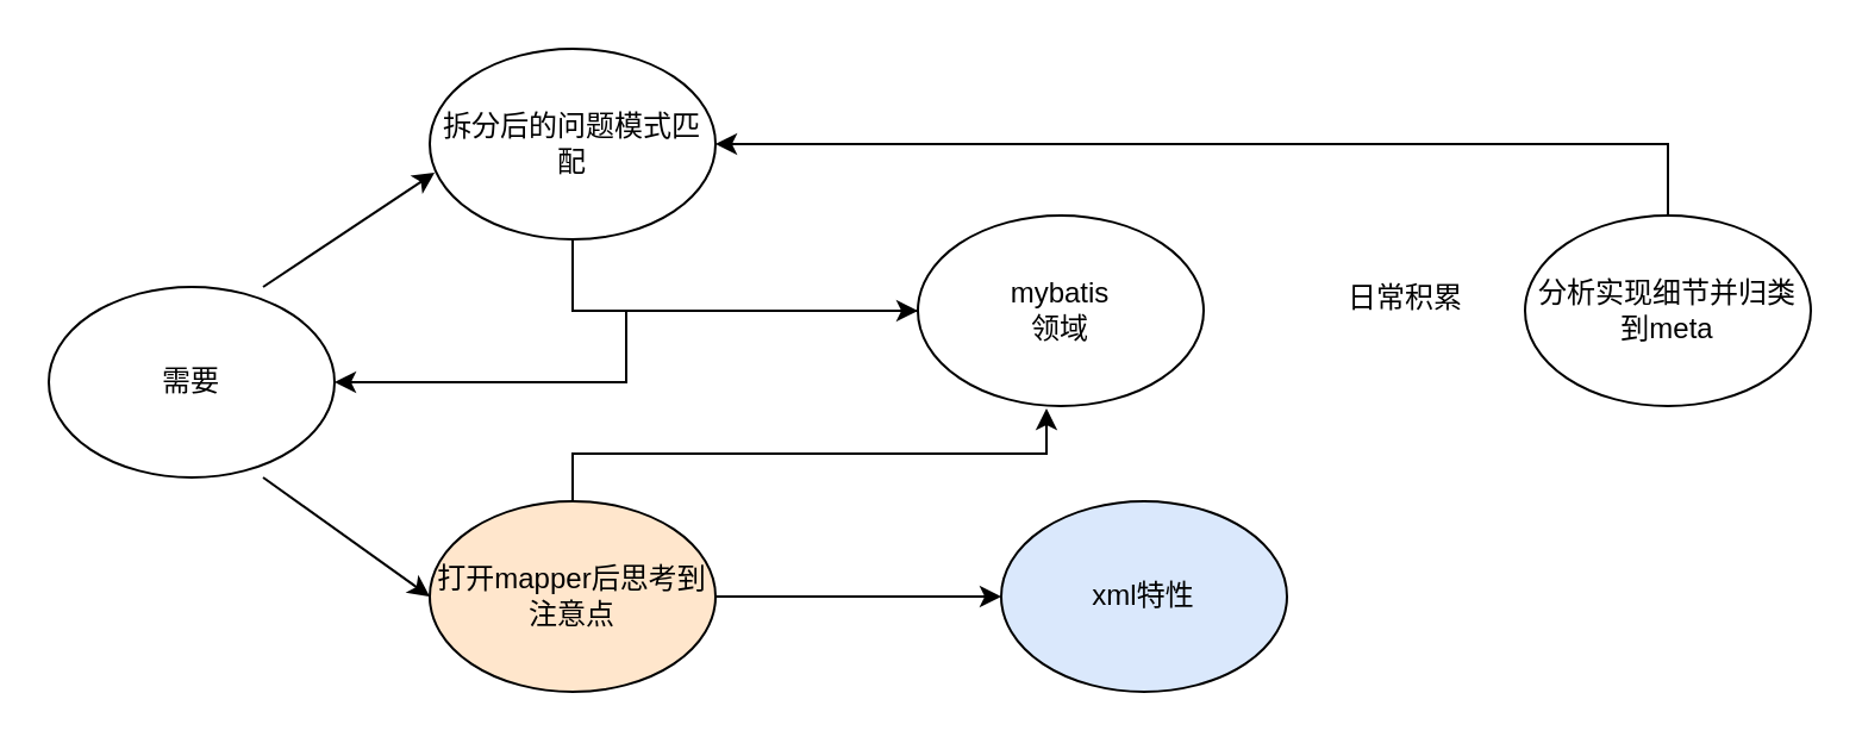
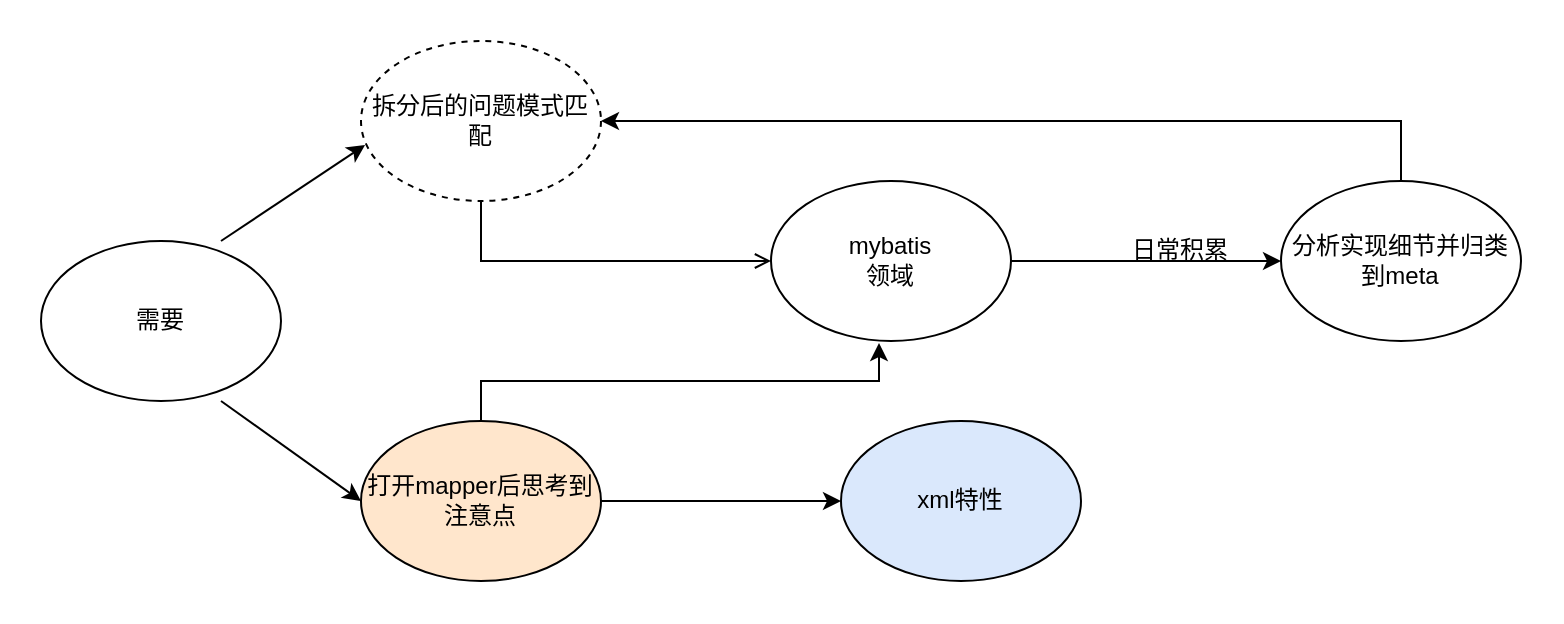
- <mxCell id="5" value="拆分后的问题模式匹配" style="ellipse;whiteSpace=wrap;html=1;" vertex="1" parent="1"><mxGeometry x="180" y="20" width="120" height="80" as="geometry" /></mxCell>
+ <mxCell id="5" value="拆分后的问题模式匹配" style="ellipse;whiteSpace=wrap;html=1;dashed=1;" vertex="1" parent="1"><mxGeometry x="180" y="20" width="120" height="80" as="geometry" /></mxCell>
- <mxCell id="4" style="edgeStyle=orthogonalEdgeStyle;rounded=0;orthogonalLoop=1;jettySize=auto;html=1;exitX=0.5;exitY=1;exitDx=0;exitDy=0;entryX=0;entryY=0.5;entryDx=0;entryDy=0;" edge="1" parent="1" source="5" target="3"><mxGeometry relative="1" as="geometry" /></mxCell>
+ <mxCell id="4" style="edgeStyle=orthogonalEdgeStyle;rounded=0;orthogonalLoop=1;jettySize=auto;html=1;exitX=0.5;exitY=1;exitDx=0;exitDy=0;entryX=0;entryY=0.5;entryDx=0;entryDy=0;endArrow=open;" edge="1" parent="1" source="5" target="3"><mxGeometry relative="1" as="geometry" /></mxCell>
- <mxCell id="2" value="" style="edgeStyle=orthogonalEdgeStyle;rounded=0;orthogonalLoop=1;jettySize=auto;html=1;" edge="1" parent="1" source="3" target="13"><mxGeometry relative="1" as="geometry" /></mxCell>
+ <mxCell id="2" value="" style="edgeStyle=orthogonalEdgeStyle;rounded=0;orthogonalLoop=1;jettySize=auto;html=1;" edge="1" parent="1" source="3" target="10"><mxGeometry relative="1" as="geometry" /></mxCell>
